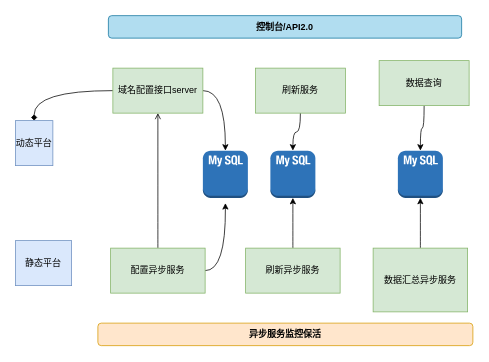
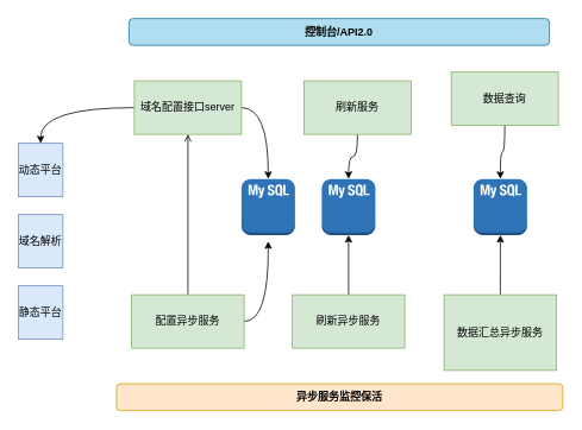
- <mxCell id="4" style="edgeStyle=orthogonalEdgeStyle;curved=1;rounded=0;orthogonalLoop=1;jettySize=auto;html=1;exitX=0;exitY=0.5;exitDx=0;exitDy=0;entryX=0.5;entryY=0;entryDx=0;entryDy=0;endArrow=diamond;" parent="1" source="5" target="18" edge="1"><mxGeometry relative="1" as="geometry" /></mxCell>
+ <mxCell id="4" style="edgeStyle=orthogonalEdgeStyle;curved=1;rounded=0;orthogonalLoop=1;jettySize=auto;html=1;exitX=0;exitY=0.5;exitDx=0;exitDy=0;entryX=0.5;entryY=0;entryDx=0;entryDy=0;" parent="1" source="5" target="18" edge="1"><mxGeometry relative="1" as="geometry" /></mxCell>
+ <mxCell id="20" value="域名解析" style="rounded=0;whiteSpace=wrap;html=1;fillColor=#dae8fc;strokeColor=#6c8ebf;" parent="1" vertex="1"><mxGeometry x="20" y="240" width="50" height="60" as="geometry" /></mxCell>
- <mxCell id="19" value="静态平台" style="rounded=0;whiteSpace=wrap;html=1;fillColor=#dae8fc;strokeColor=#6c8ebf;" parent="1" vertex="1"><mxGeometry x="20" y="320" width="75" height="60" as="geometry" /></mxCell>
+ <mxCell id="19" value="静态平台" style="rounded=0;whiteSpace=wrap;html=1;fillColor=#dae8fc;strokeColor=#6c8ebf;" parent="1" vertex="1"><mxGeometry x="20" y="320" width="50" height="60" as="geometry" /></mxCell>
